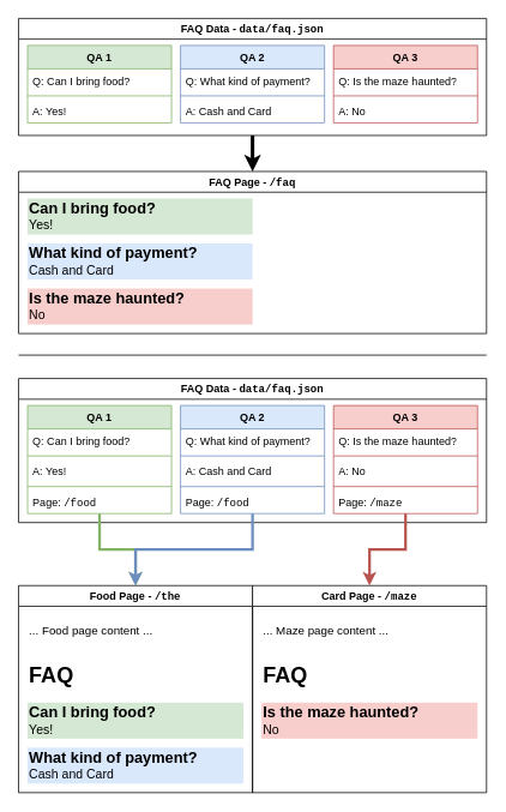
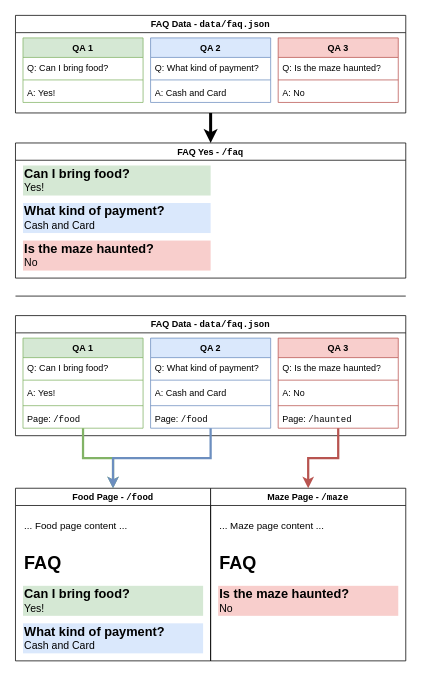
- <mxCell id="16" value="FAQ Page - &lt;font face=&quot;Courier New&quot;&gt;/faq&lt;/font&gt;" style="swimlane;whiteSpace=wrap;html=1;" vertex="1" parent="1"><mxGeometry x="20" y="190" width="520" height="180" as="geometry" /></mxCell>
+ <mxCell id="16" value="FAQ Yes - &lt;font face=&quot;Courier New&quot;&gt;/faq&lt;/font&gt;" style="swimlane;whiteSpace=wrap;html=1;" vertex="1" parent="1"><mxGeometry x="20" y="190" width="520" height="180" as="geometry" /></mxCell>
- <mxCell id="38" value="Page: &lt;font face=&quot;Courier New&quot;&gt;/maze&lt;/font&gt;" style="text;strokeColor=none;fillColor=none;align=left;verticalAlign=top;spacingLeft=4;spacingRight=4;overflow=hidden;rotatable=0;points=[[0,0.5],[1,0.5]];portConstraint=eastwest;whiteSpace=wrap;html=1;" vertex="1" parent="33"><mxGeometry y="94" width="160" height="26" as="geometry" /></mxCell>
+ <mxCell id="38" value="Page: &lt;font face=&quot;Courier New&quot;&gt;/haunted&lt;/font&gt;" style="text;strokeColor=none;fillColor=none;align=left;verticalAlign=top;spacingLeft=4;spacingRight=4;overflow=hidden;rotatable=0;points=[[0,0.5],[1,0.5]];portConstraint=eastwest;whiteSpace=wrap;html=1;" vertex="1" parent="33"><mxGeometry y="94" width="160" height="26" as="geometry" /></mxCell>
- <mxCell id="40" value="Food Page - &lt;font face=&quot;Courier New&quot;&gt;/the&lt;/font&gt;" style="swimlane;whiteSpace=wrap;html=1;" vertex="1" parent="1"><mxGeometry x="20" y="650" width="260" height="230" as="geometry" /></mxCell>
+ <mxCell id="40" value="Food Page - &lt;font face=&quot;Courier New&quot;&gt;/food&lt;/font&gt;" style="swimlane;whiteSpace=wrap;html=1;" vertex="1" parent="1"><mxGeometry x="20" y="650" width="260" height="230" as="geometry" /></mxCell>
- <mxCell id="45" value="Card Page - &lt;font face=&quot;Courier New&quot;&gt;/maze&lt;/font&gt;" style="swimlane;whiteSpace=wrap;html=1;" vertex="1" parent="1"><mxGeometry x="280" y="650" width="260" height="230" as="geometry" /></mxCell>
+ <mxCell id="45" value="Maze Page - &lt;font face=&quot;Courier New&quot;&gt;/maze&lt;/font&gt;" style="swimlane;whiteSpace=wrap;html=1;" vertex="1" parent="1"><mxGeometry x="280" y="650" width="260" height="230" as="geometry" /></mxCell>
